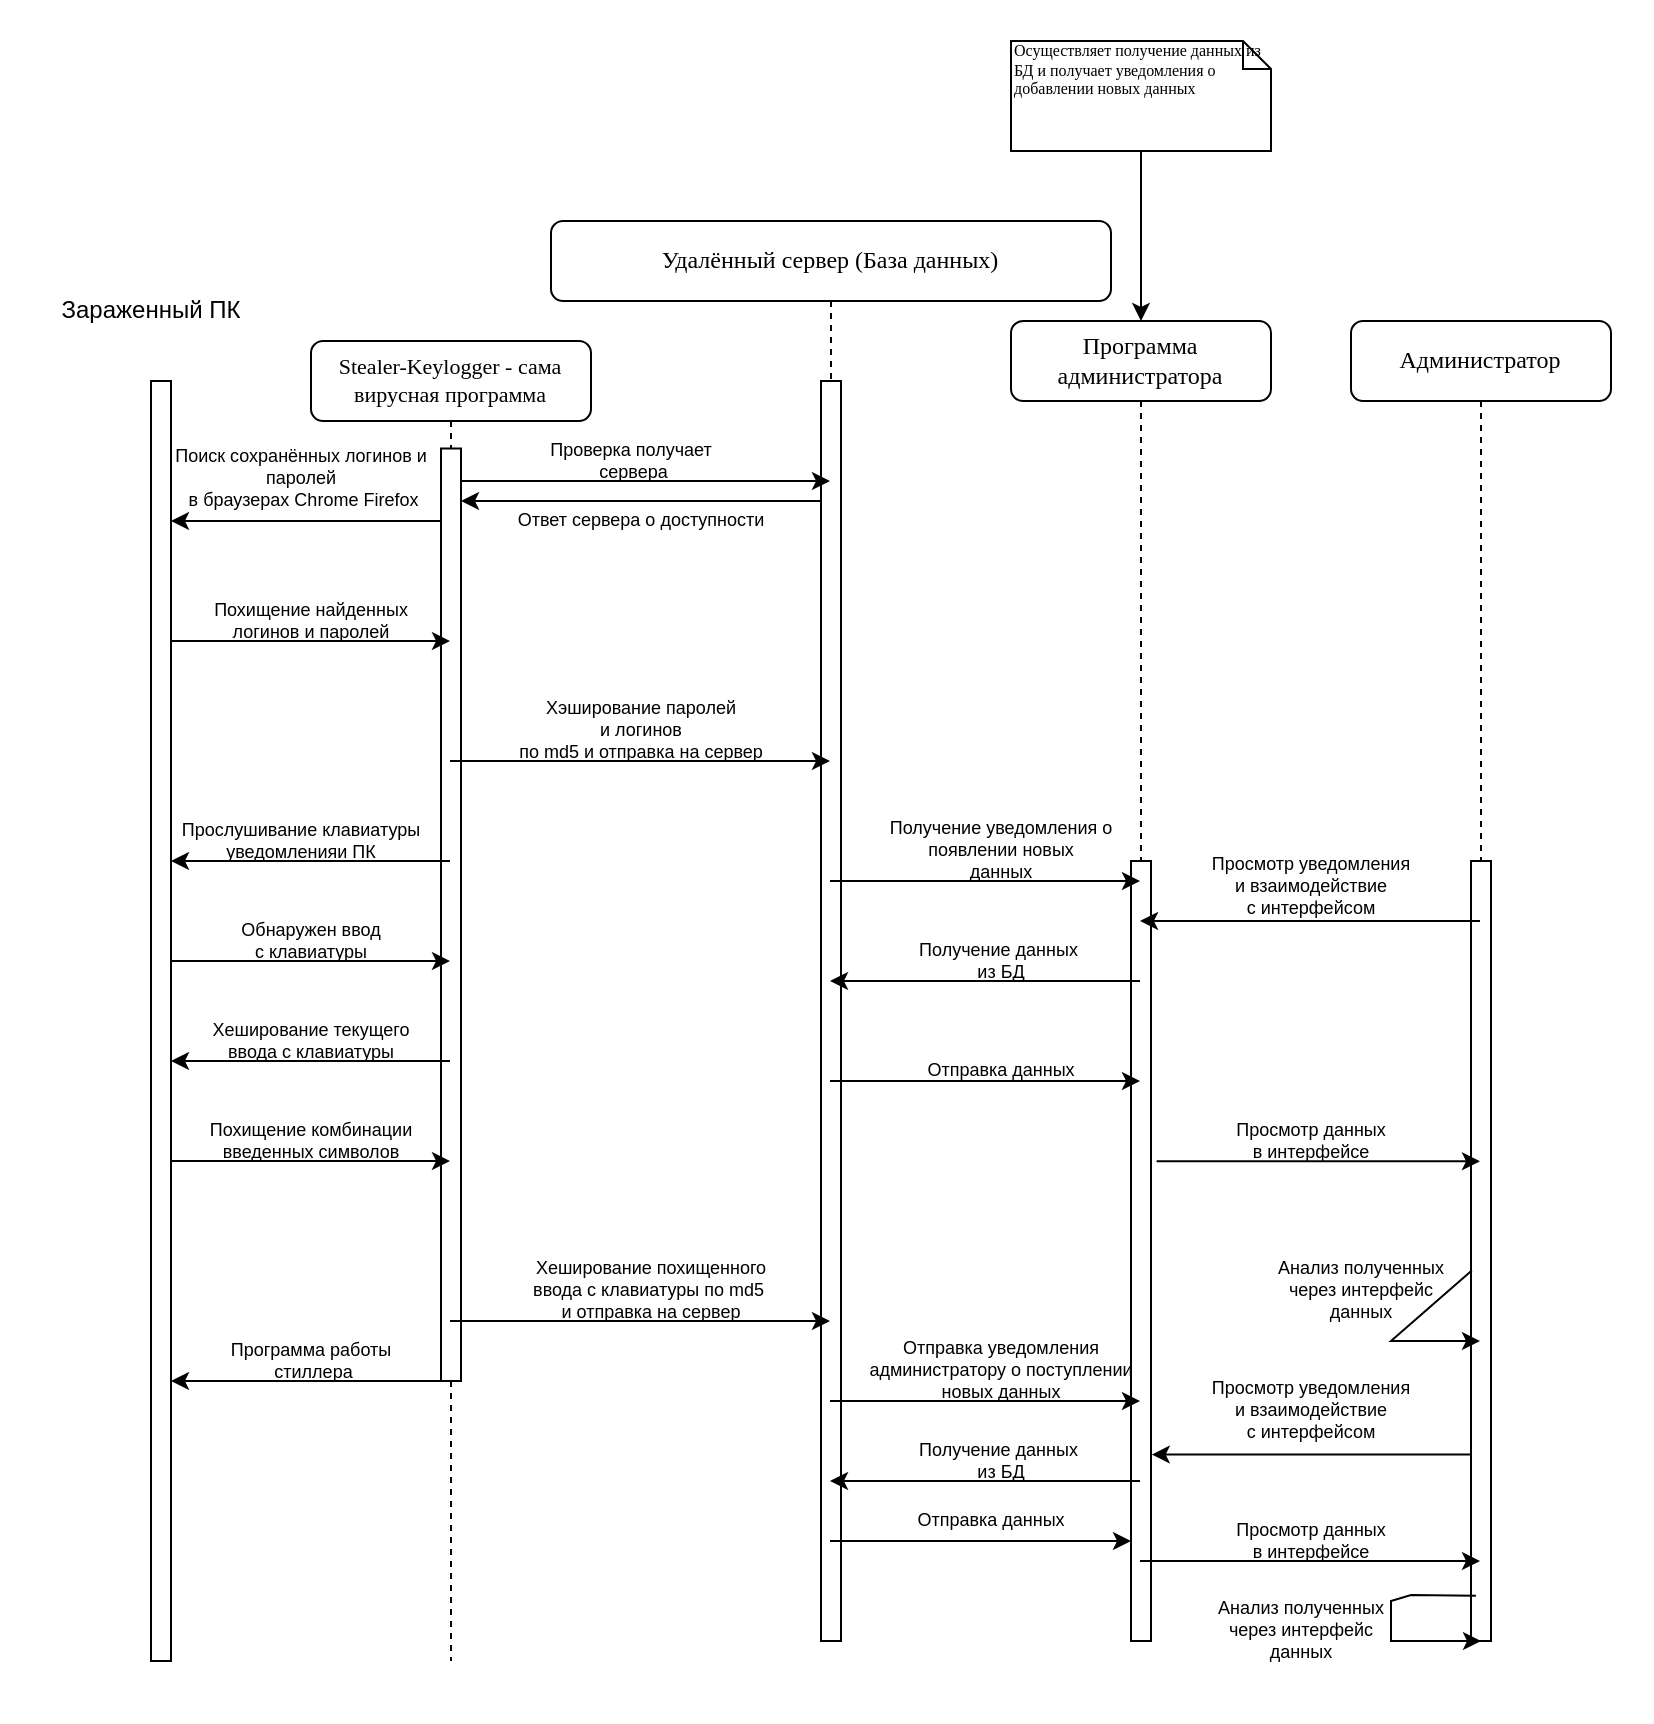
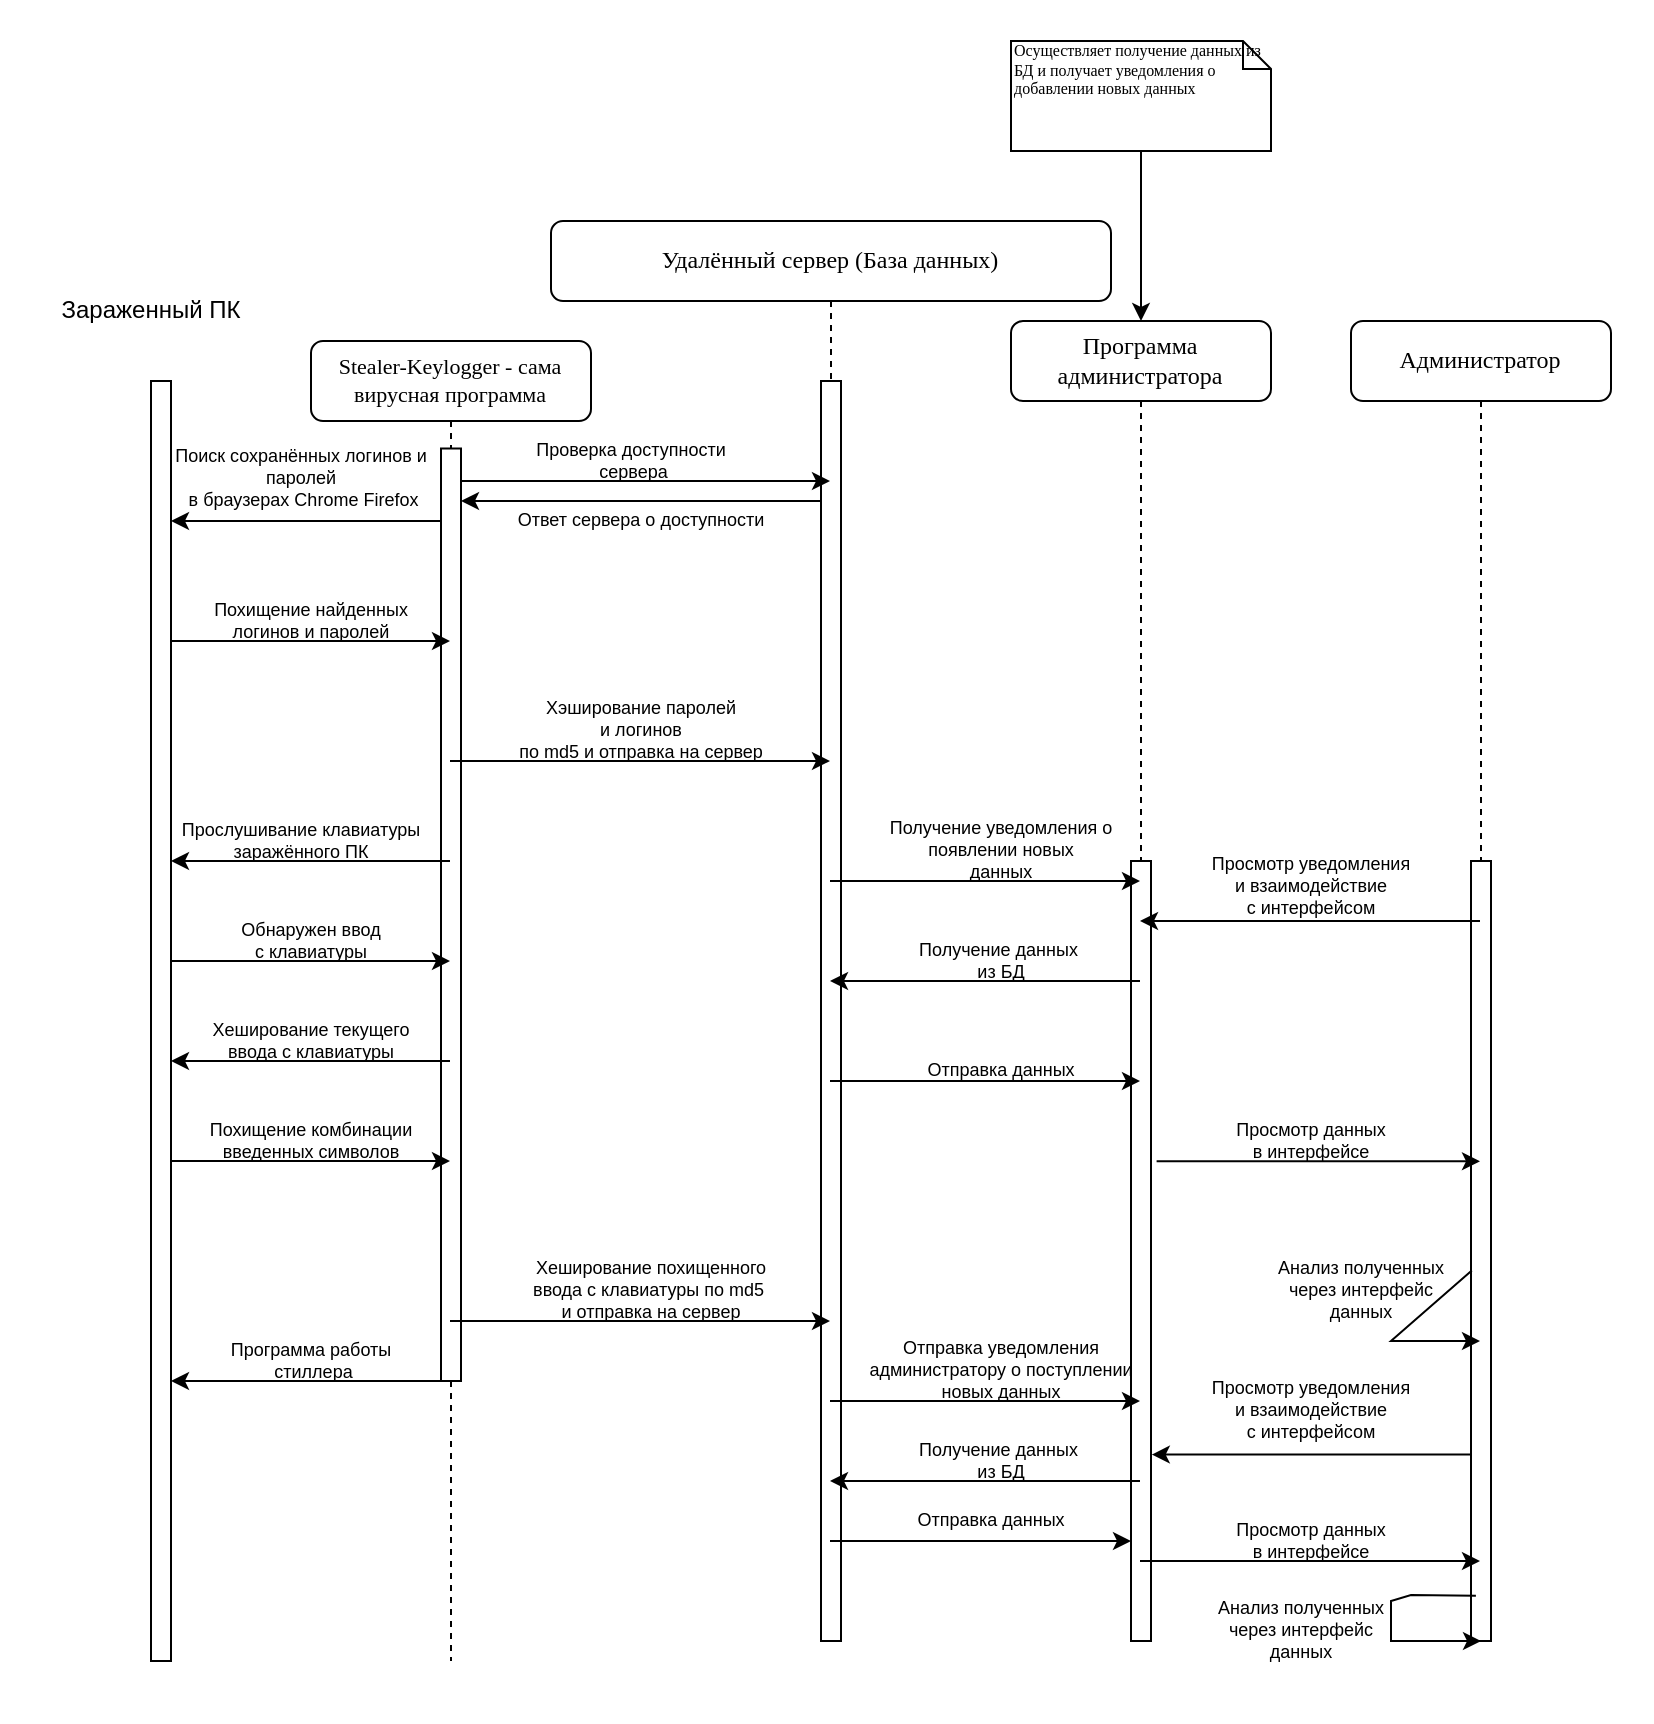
- <mxCell id="5" value="Проверка получает&lt;br style=&quot;font-size: 9px;&quot;&gt;&amp;nbsp;сервера" style="text;html=1;align=center;verticalAlign=middle;resizable=0;points=[];autosize=1;strokeColor=none;fillColor=none;fontSize=9;" vertex="1" parent="2"><mxGeometry x="-20" y="100" width="120" height="40" as="geometry" /></mxCell>
+ <mxCell id="5" value="Проверка доступности&lt;br style=&quot;font-size: 9px;&quot;&gt;&amp;nbsp;сервера" style="text;html=1;align=center;verticalAlign=middle;resizable=0;points=[];autosize=1;strokeColor=none;fillColor=none;fontSize=9;" vertex="1" parent="2"><mxGeometry x="-20" y="100" width="120" height="40" as="geometry" /></mxCell>
- <mxCell id="22" value="Прослушивание клавиатуры&lt;br style=&quot;font-size: 9px;&quot;&gt;уведомленияи ПК" style="text;html=1;align=center;verticalAlign=middle;resizable=0;points=[];autosize=1;strokeColor=none;fillColor=none;fontSize=9;" vertex="1" parent="17"><mxGeometry x="-75" y="230" width="140" height="40" as="geometry" /></mxCell>
+ <mxCell id="22" value="Прослушивание клавиатуры&lt;br style=&quot;font-size: 9px;&quot;&gt;заражённого ПК" style="text;html=1;align=center;verticalAlign=middle;resizable=0;points=[];autosize=1;strokeColor=none;fillColor=none;fontSize=9;" vertex="1" parent="17"><mxGeometry x="-75" y="230" width="140" height="40" as="geometry" /></mxCell>
